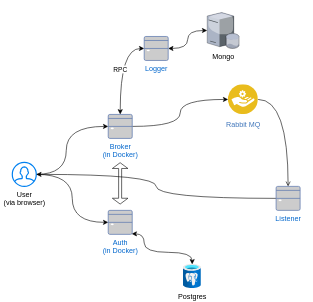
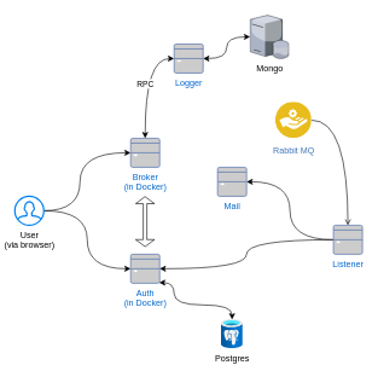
- <mxCell id="8" style="edgeStyle=orthogonalEdgeStyle;curved=1;rounded=0;orthogonalLoop=1;jettySize=auto;html=1;startArrow=none;startFill=0;endArrow=classic;endFill=1;" edge="1" parent="1" source="9" target="16"><mxGeometry relative="1" as="geometry" /></mxCell>
+ <mxCell id="11" value="Mail" style="fontColor=#0066CC;verticalAlign=top;verticalLabelPosition=bottom;labelPosition=center;align=center;html=1;outlineConnect=0;fillColor=#CCCCCC;strokeColor=#6881B3;gradientColor=none;gradientDirection=north;strokeWidth=2;shape=mxgraph.networks.desktop_pc;" vertex="1" parent="1"><mxGeometry x="300" y="230" width="40" height="40" as="geometry" /></mxCell>
+ <mxCell id="12" style="edgeStyle=orthogonalEdgeStyle;curved=1;rounded=0;orthogonalLoop=1;jettySize=auto;html=1;entryX=1;entryY=0.5;entryDx=0;entryDy=0;entryPerimeter=0;startArrow=none;startFill=0;endArrow=classic;endFill=1;" edge="1" parent="1" source="14" target="11"><mxGeometry relative="1" as="geometry" /></mxCell>
- <mxCell id="13" style="edgeStyle=orthogonalEdgeStyle;curved=1;rounded=0;orthogonalLoop=1;jettySize=auto;html=1;startArrow=none;startFill=0;endArrow=classic;endFill=1;" edge="1" parent="1" source="14" target="4"><mxGeometry relative="1" as="geometry" /></mxCell>
+ <mxCell id="13" style="edgeStyle=orthogonalEdgeStyle;curved=1;rounded=0;orthogonalLoop=1;jettySize=auto;html=1;entryX=1;entryY=0.5;entryDx=0;entryDy=0;entryPerimeter=0;startArrow=none;startFill=0;endArrow=classic;endFill=1;" edge="1" parent="1" source="14" target="6"><mxGeometry relative="1" as="geometry" /></mxCell>
